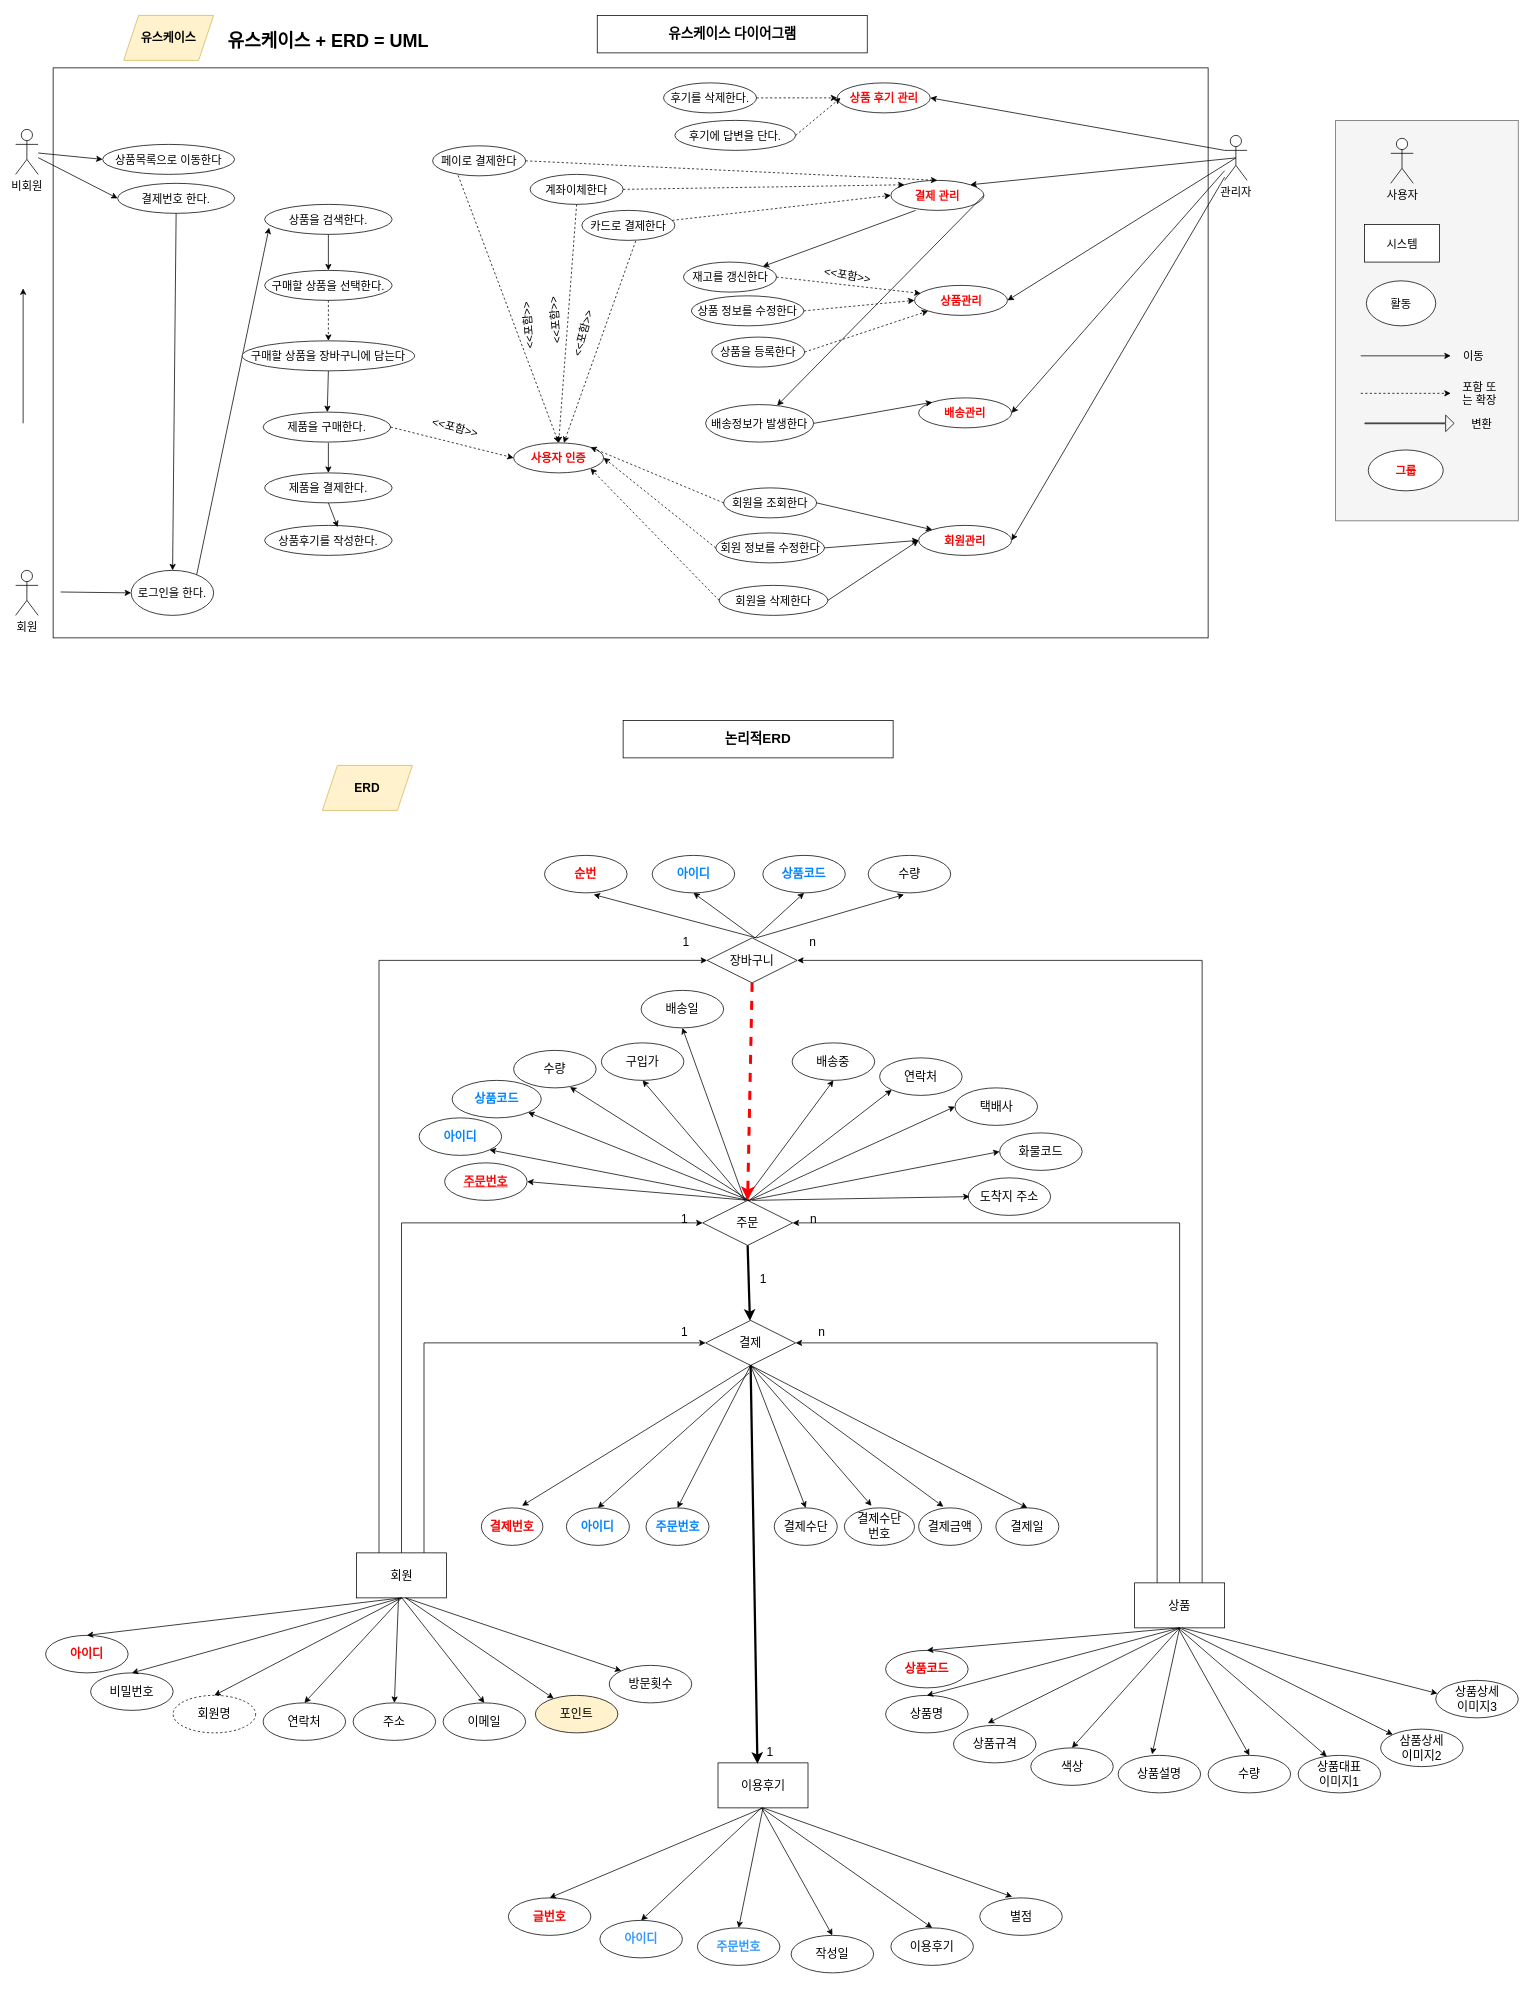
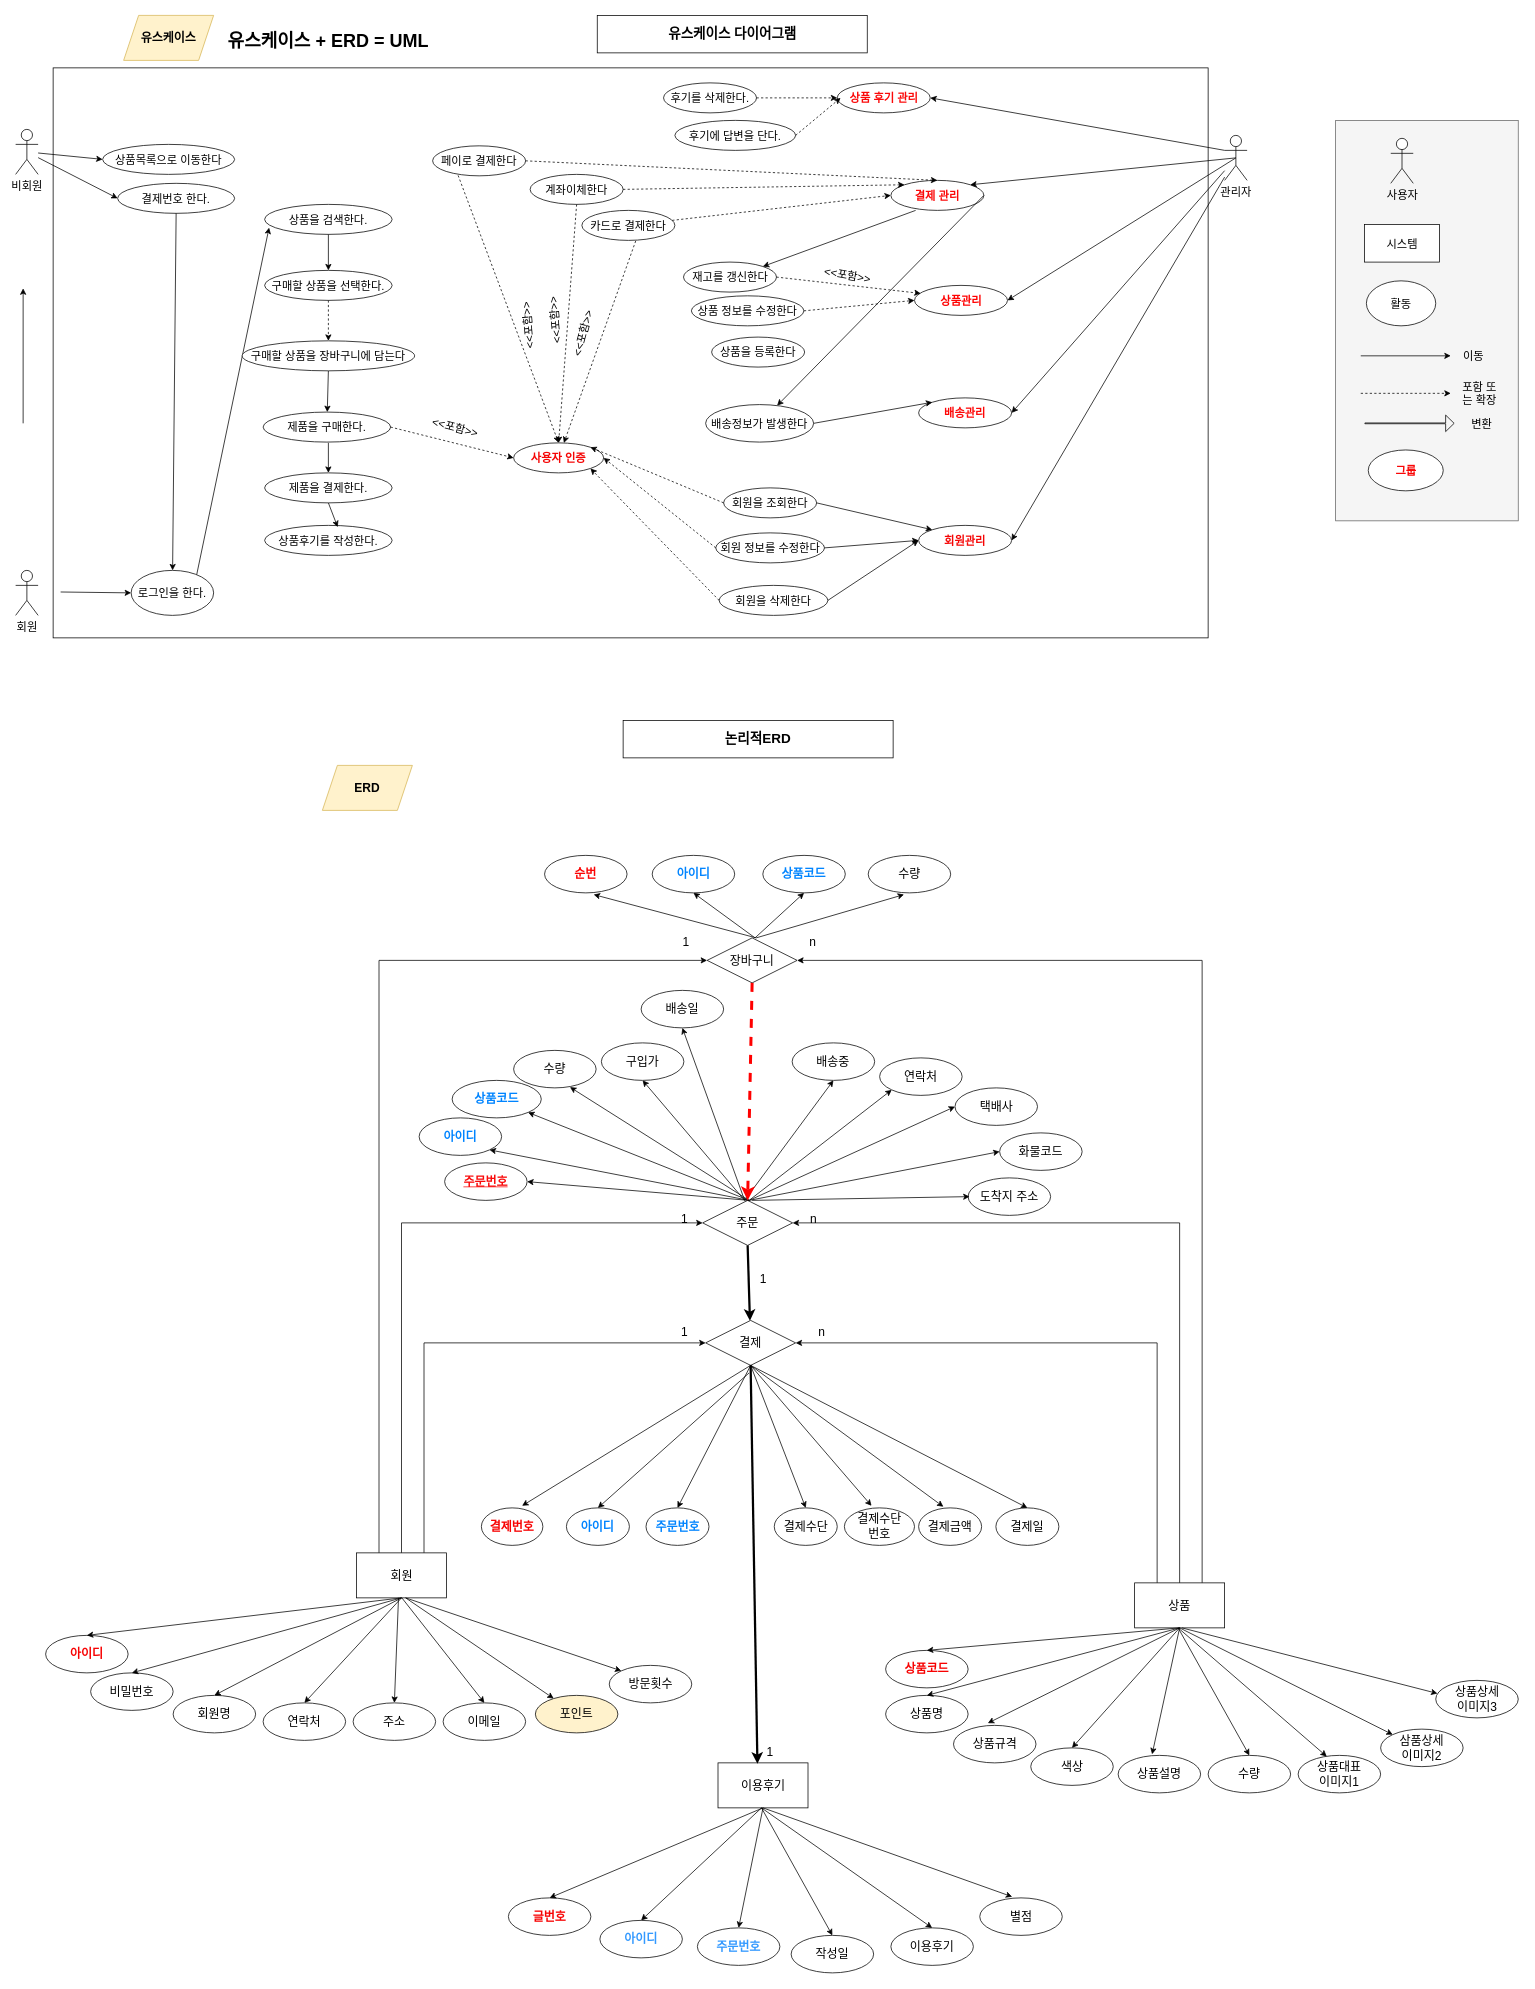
- <mxCell id="79" value="" style="endArrow=classic;html=1;rounded=0;exitX=1;exitY=0.5;exitDx=0;exitDy=0;dashed=1;fontSize=15;entryX=0;entryY=1;entryDx=0;entryDy=0;" parent="1" source="73" target="76" edge="1"><mxGeometry width="50" height="50" relative="1" as="geometry"><mxPoint x="1052" y="350" as="sourcePoint" /><mxPoint x="1090" y="360" as="targetPoint" /></mxGeometry></mxCell>
- <mxCell id="29" value="회원명" style="ellipse;whiteSpace=wrap;html=1;fontSize=16;dashed=1;" parent="1" vertex="1"><mxGeometry x="230" y="2260" width="110" height="50" as="geometry" /></mxCell>
+ <mxCell id="29" value="회원명" style="ellipse;whiteSpace=wrap;html=1;fontSize=16;" parent="1" vertex="1"><mxGeometry x="230" y="2260" width="110" height="50" as="geometry" /></mxCell>
